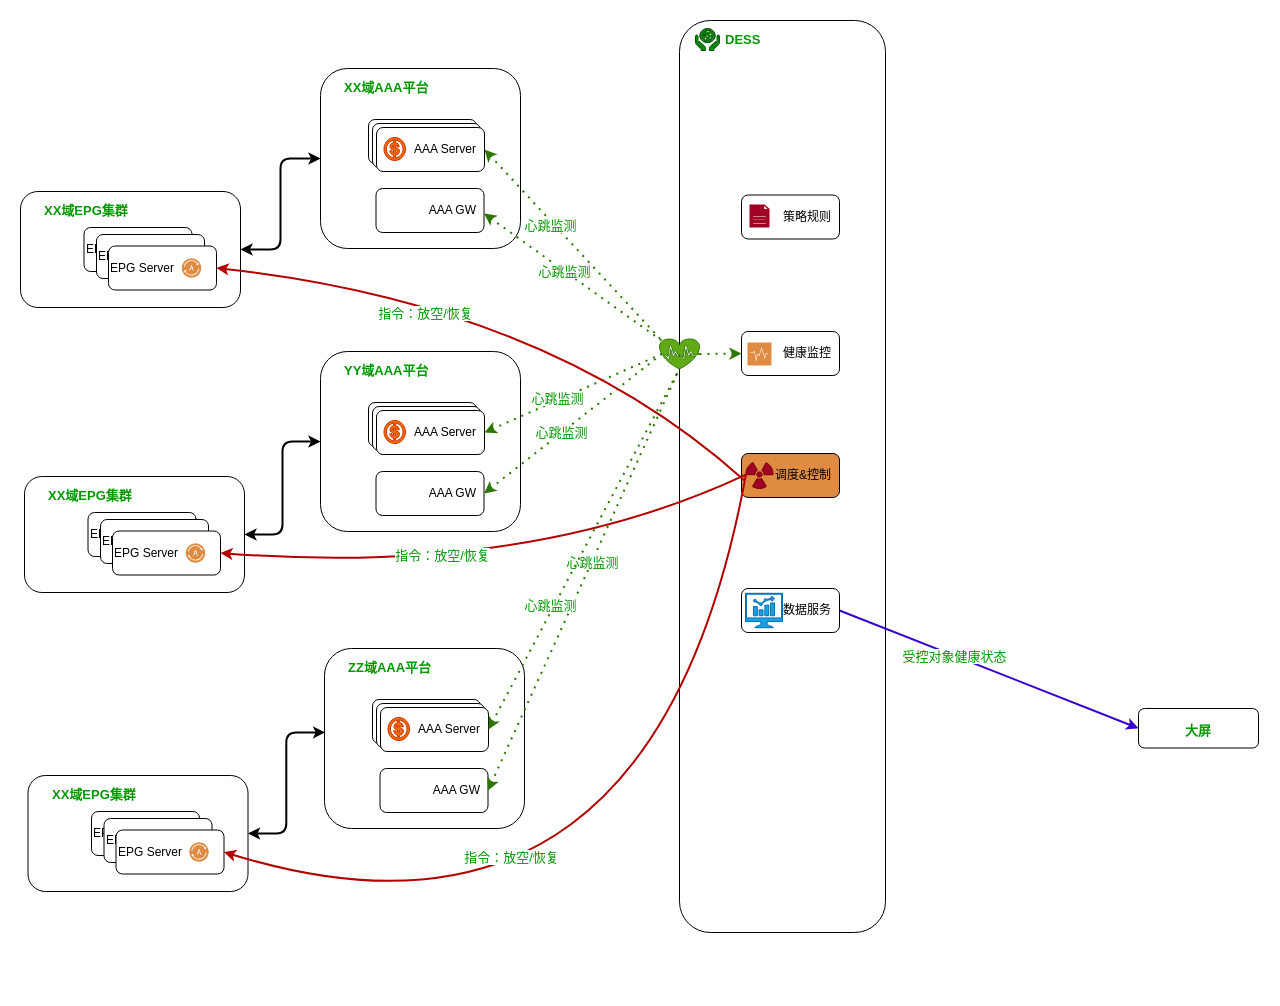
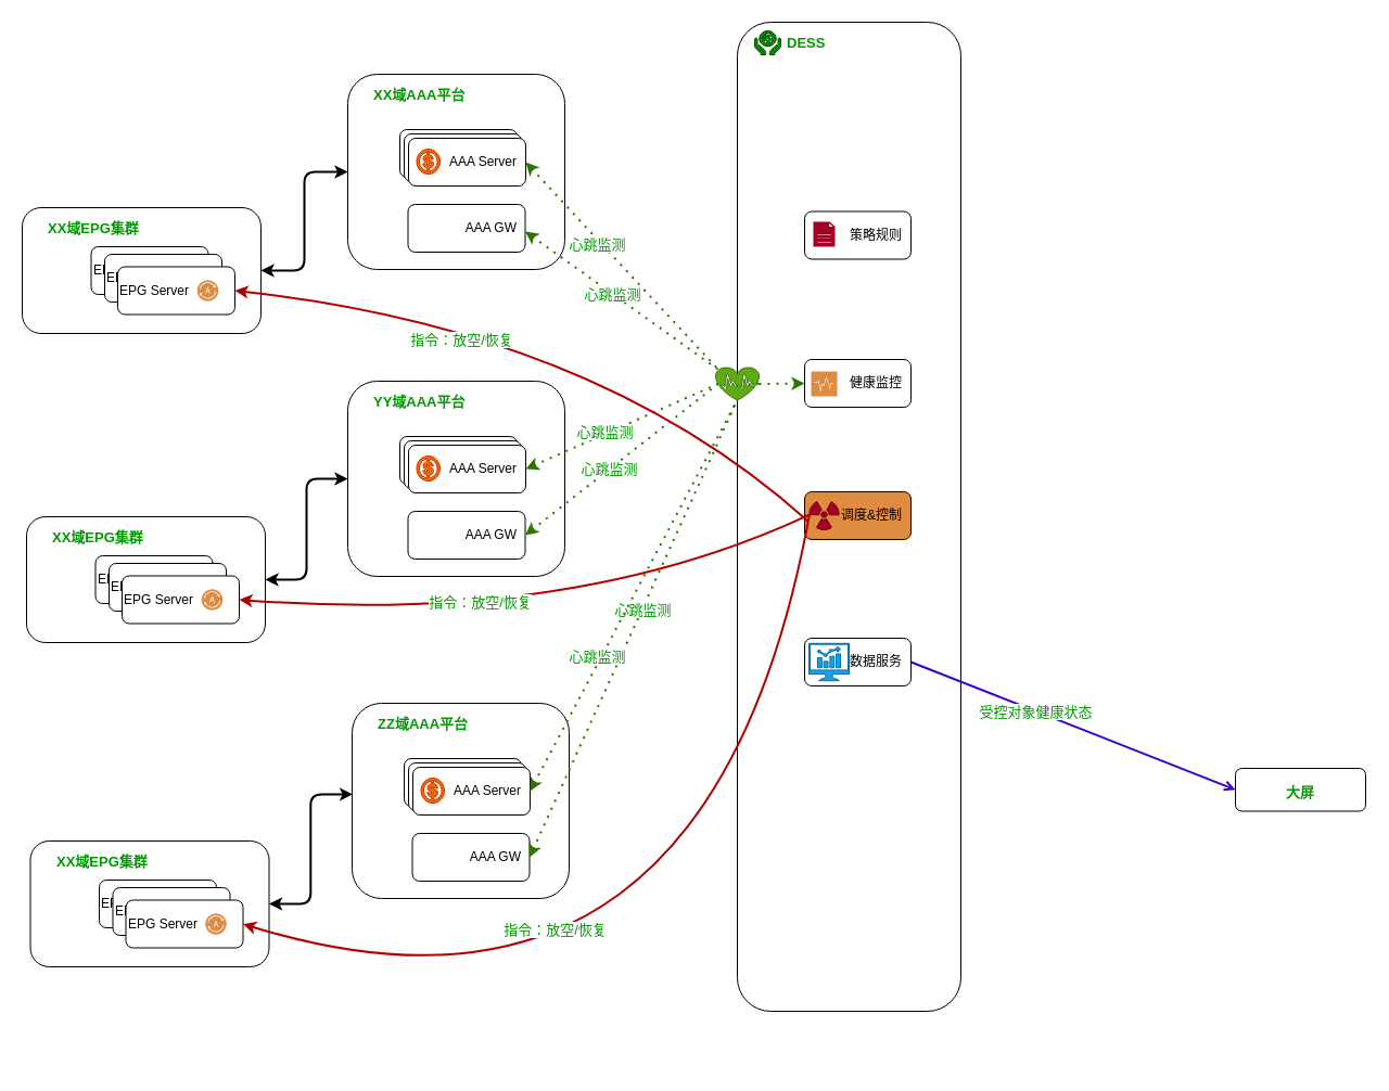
- <mxCell id="82" value="" style="endArrow=classic;html=1;rounded=1;fontSize=13;fontColor=#009900;endSize=6;strokeWidth=2;exitX=1;exitY=0.5;exitDx=0;exitDy=0;entryX=0;entryY=0.5;entryDx=0;entryDy=0;fillColor=#6a00ff;strokeColor=#3700CC;" edge="1" parent="1" source="5" target="81"><mxGeometry width="50" height="50" relative="1" as="geometry"><mxPoint x="1064" y="802" as="sourcePoint" /><mxPoint x="1114" y="752" as="targetPoint" /></mxGeometry></mxCell>
+ <mxCell id="82" value="" style="endArrow=open;html=1;rounded=1;fontSize=13;fontColor=#009900;endSize=6;strokeWidth=2;exitX=1;exitY=0.5;exitDx=0;exitDy=0;entryX=0;entryY=0.5;entryDx=0;entryDy=0;fillColor=#6a00ff;strokeColor=#3700CC;" edge="1" parent="1" source="5" target="81"><mxGeometry width="50" height="50" relative="1" as="geometry"><mxPoint x="1064" y="802" as="sourcePoint" /><mxPoint x="1114" y="752" as="targetPoint" /></mxGeometry></mxCell>
